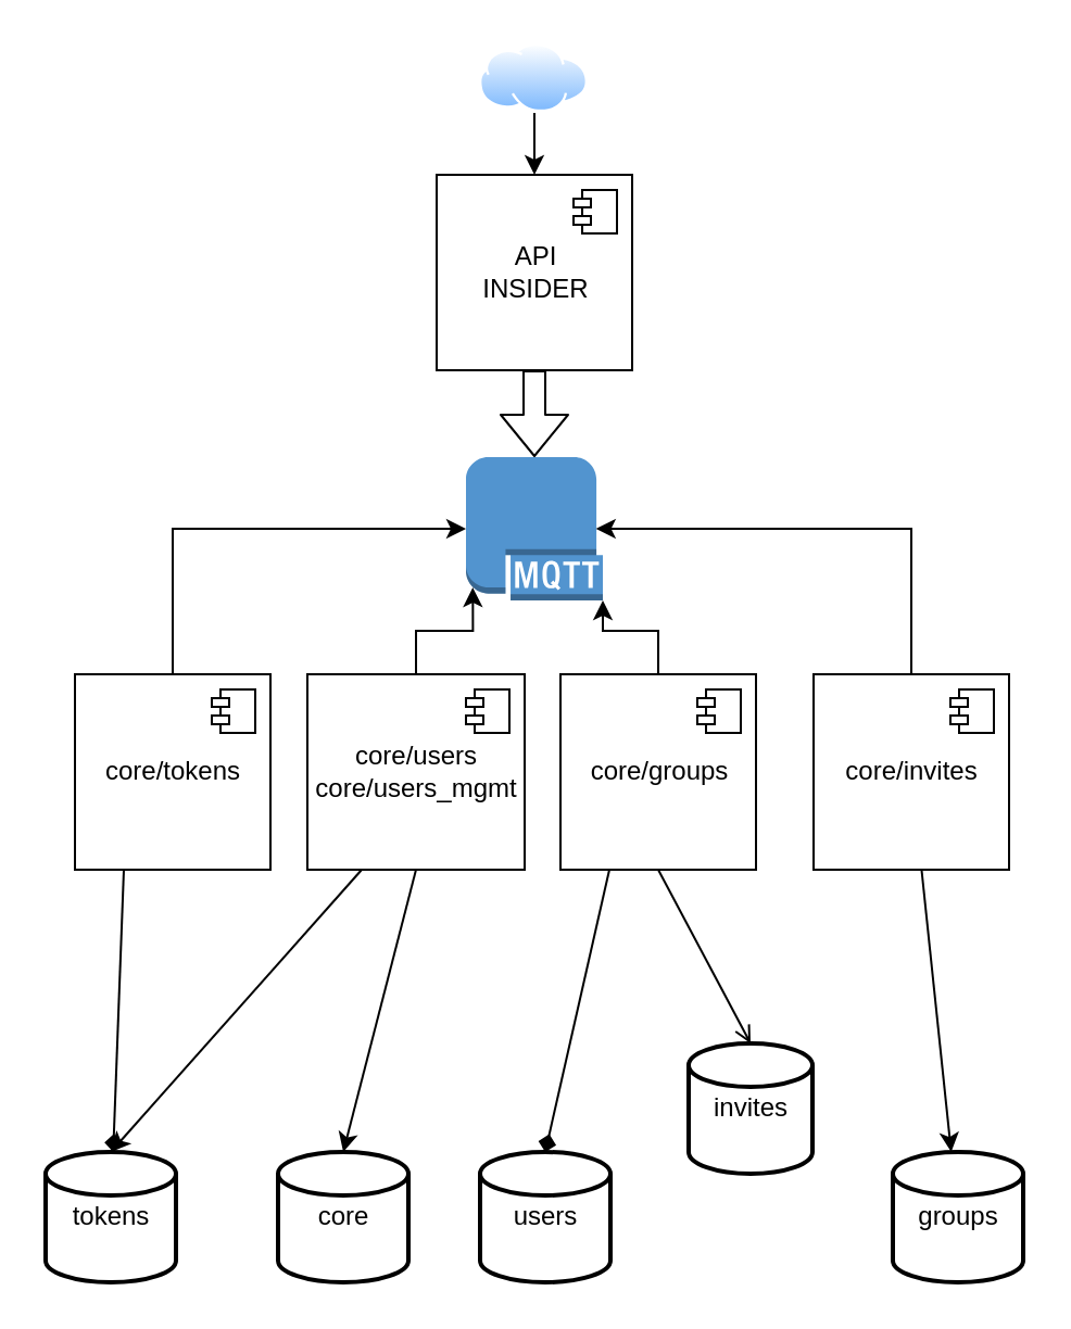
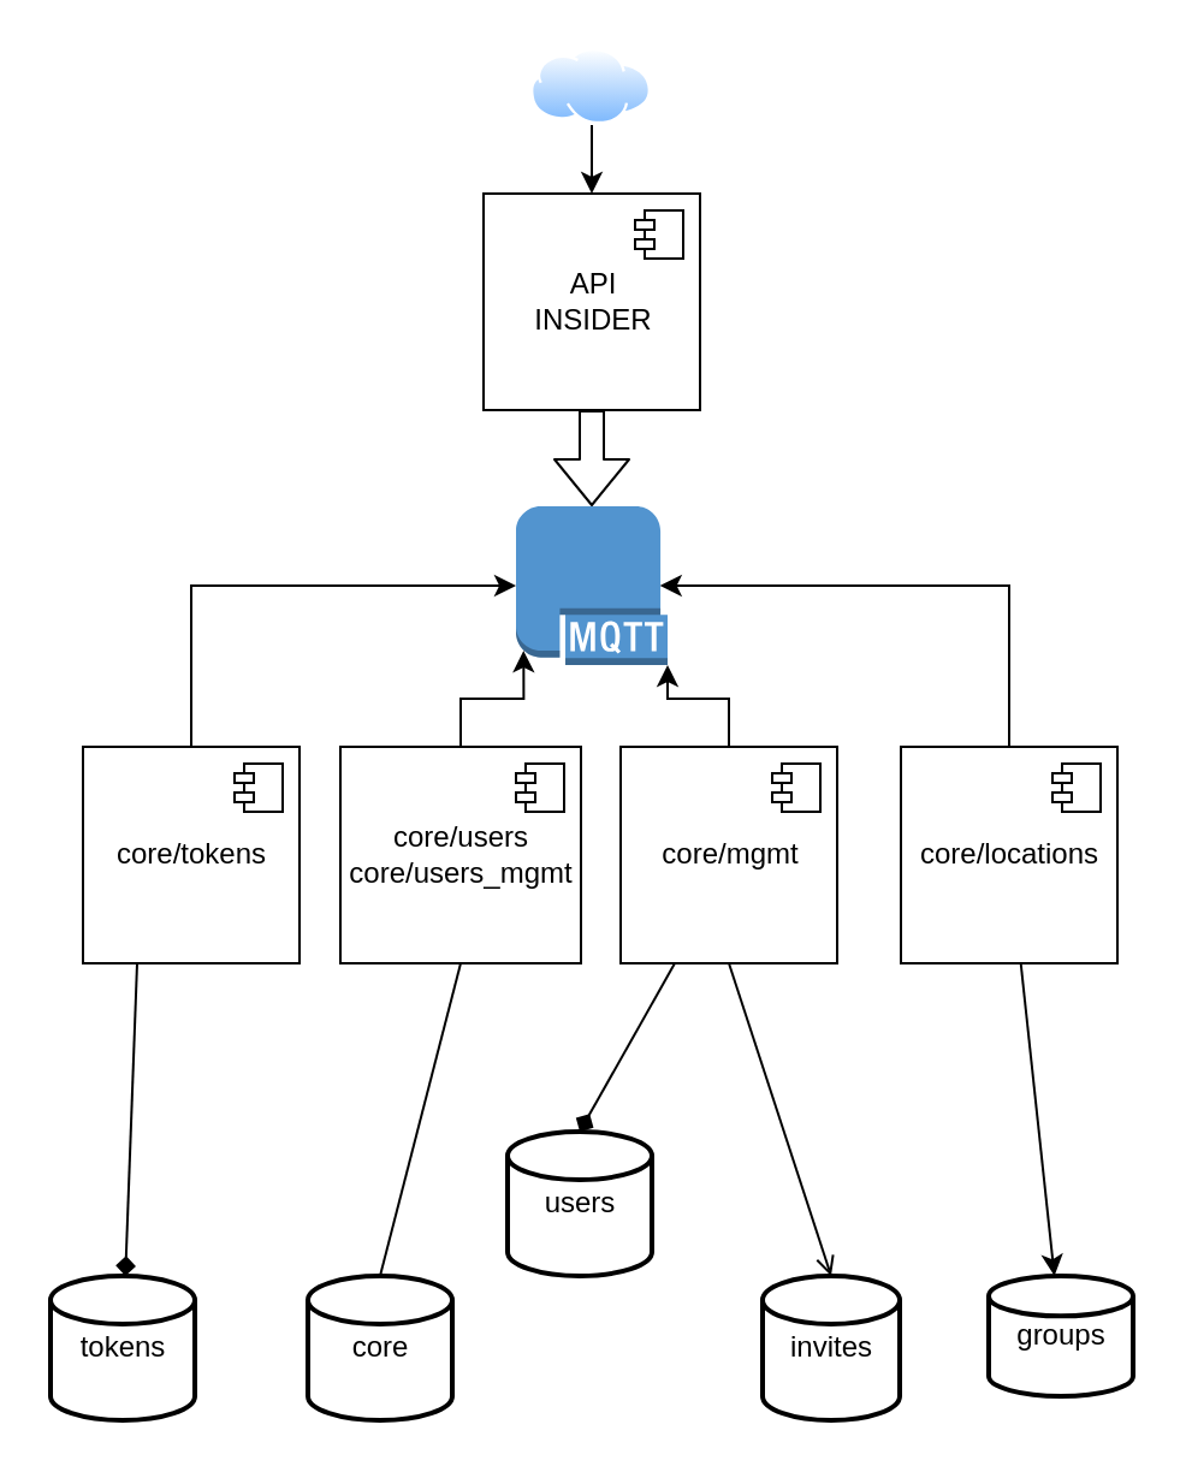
- <mxCell id="15" value="core/groups&lt;br&gt;" style="html=1;" vertex="1" parent="1"><mxGeometry x="257.5" y="310" width="90" height="90" as="geometry" /></mxCell>
+ <mxCell id="15" value="core/mgmt&lt;br&gt;" style="html=1;" vertex="1" parent="1"><mxGeometry x="257.5" y="310" width="90" height="90" as="geometry" /></mxCell>
- <mxCell id="19" value="core/invites&lt;br&gt;" style="html=1;" vertex="1" parent="1"><mxGeometry x="374" y="310" width="90" height="90" as="geometry" /></mxCell>
+ <mxCell id="19" value="core/locations&lt;br&gt;" style="html=1;" vertex="1" parent="1"><mxGeometry x="374" y="310" width="90" height="90" as="geometry" /></mxCell>
- <mxCell id="8" style="rounded=0;orthogonalLoop=1;jettySize=auto;html=1;exitX=0.25;exitY=1;exitDx=0;exitDy=0;entryX=0.5;entryY=0;entryDx=0;entryDy=0;entryPerimeter=0;" edge="1" parent="1" source="10" target="27"><mxGeometry relative="1" as="geometry" /></mxCell>
- <mxCell id="28" value="invites&lt;br&gt;" style="strokeWidth=2;html=1;shape=mxgraph.flowchart.database;whiteSpace=wrap;" vertex="1" parent="1"><mxGeometry x="316.5" y="480" width="57" height="60" as="geometry" /></mxCell>
+ <mxCell id="28" value="invites&lt;br&gt;" style="strokeWidth=2;html=1;shape=mxgraph.flowchart.database;whiteSpace=wrap;" vertex="1" parent="1"><mxGeometry x="316.5" y="530" width="57" height="60" as="geometry" /></mxCell>
- <mxCell id="9" style="rounded=0;orthogonalLoop=1;jettySize=auto;html=1;exitX=0.5;exitY=1;exitDx=0;exitDy=0;entryX=0.5;entryY=0;entryDx=0;entryDy=0;entryPerimeter=0;" edge="1" parent="1" source="10" target="30"><mxGeometry relative="1" as="geometry" /></mxCell>
+ <mxCell id="9" style="rounded=0;orthogonalLoop=1;jettySize=auto;html=1;exitX=0.5;exitY=1;exitDx=0;exitDy=0;entryX=0.5;entryY=0;entryDx=0;entryDy=0;entryPerimeter=0;endArrow=none;" edge="1" parent="1" source="10" target="30"><mxGeometry relative="1" as="geometry" /></mxCell>
- <mxCell id="26" value="users" style="strokeWidth=2;html=1;shape=mxgraph.flowchart.database;whiteSpace=wrap;" vertex="1" parent="1"><mxGeometry x="220.5" y="530" width="60" height="60" as="geometry" /></mxCell>
+ <mxCell id="26" value="users" style="strokeWidth=2;html=1;shape=mxgraph.flowchart.database;whiteSpace=wrap;" vertex="1" parent="1"><mxGeometry x="210.5" y="470" width="60" height="60" as="geometry" /></mxCell>
- <mxCell id="29" value="groups&lt;br&gt;" style="strokeWidth=2;html=1;shape=mxgraph.flowchart.database;whiteSpace=wrap;" vertex="1" parent="1"><mxGeometry x="410.5" y="530" width="60" height="60" as="geometry" /></mxCell>
+ <mxCell id="29" value="groups&lt;br&gt;" style="strokeWidth=2;html=1;shape=mxgraph.flowchart.database;whiteSpace=wrap;" vertex="1" parent="1"><mxGeometry x="410.5" y="530" width="60" height="50" as="geometry" /></mxCell>
